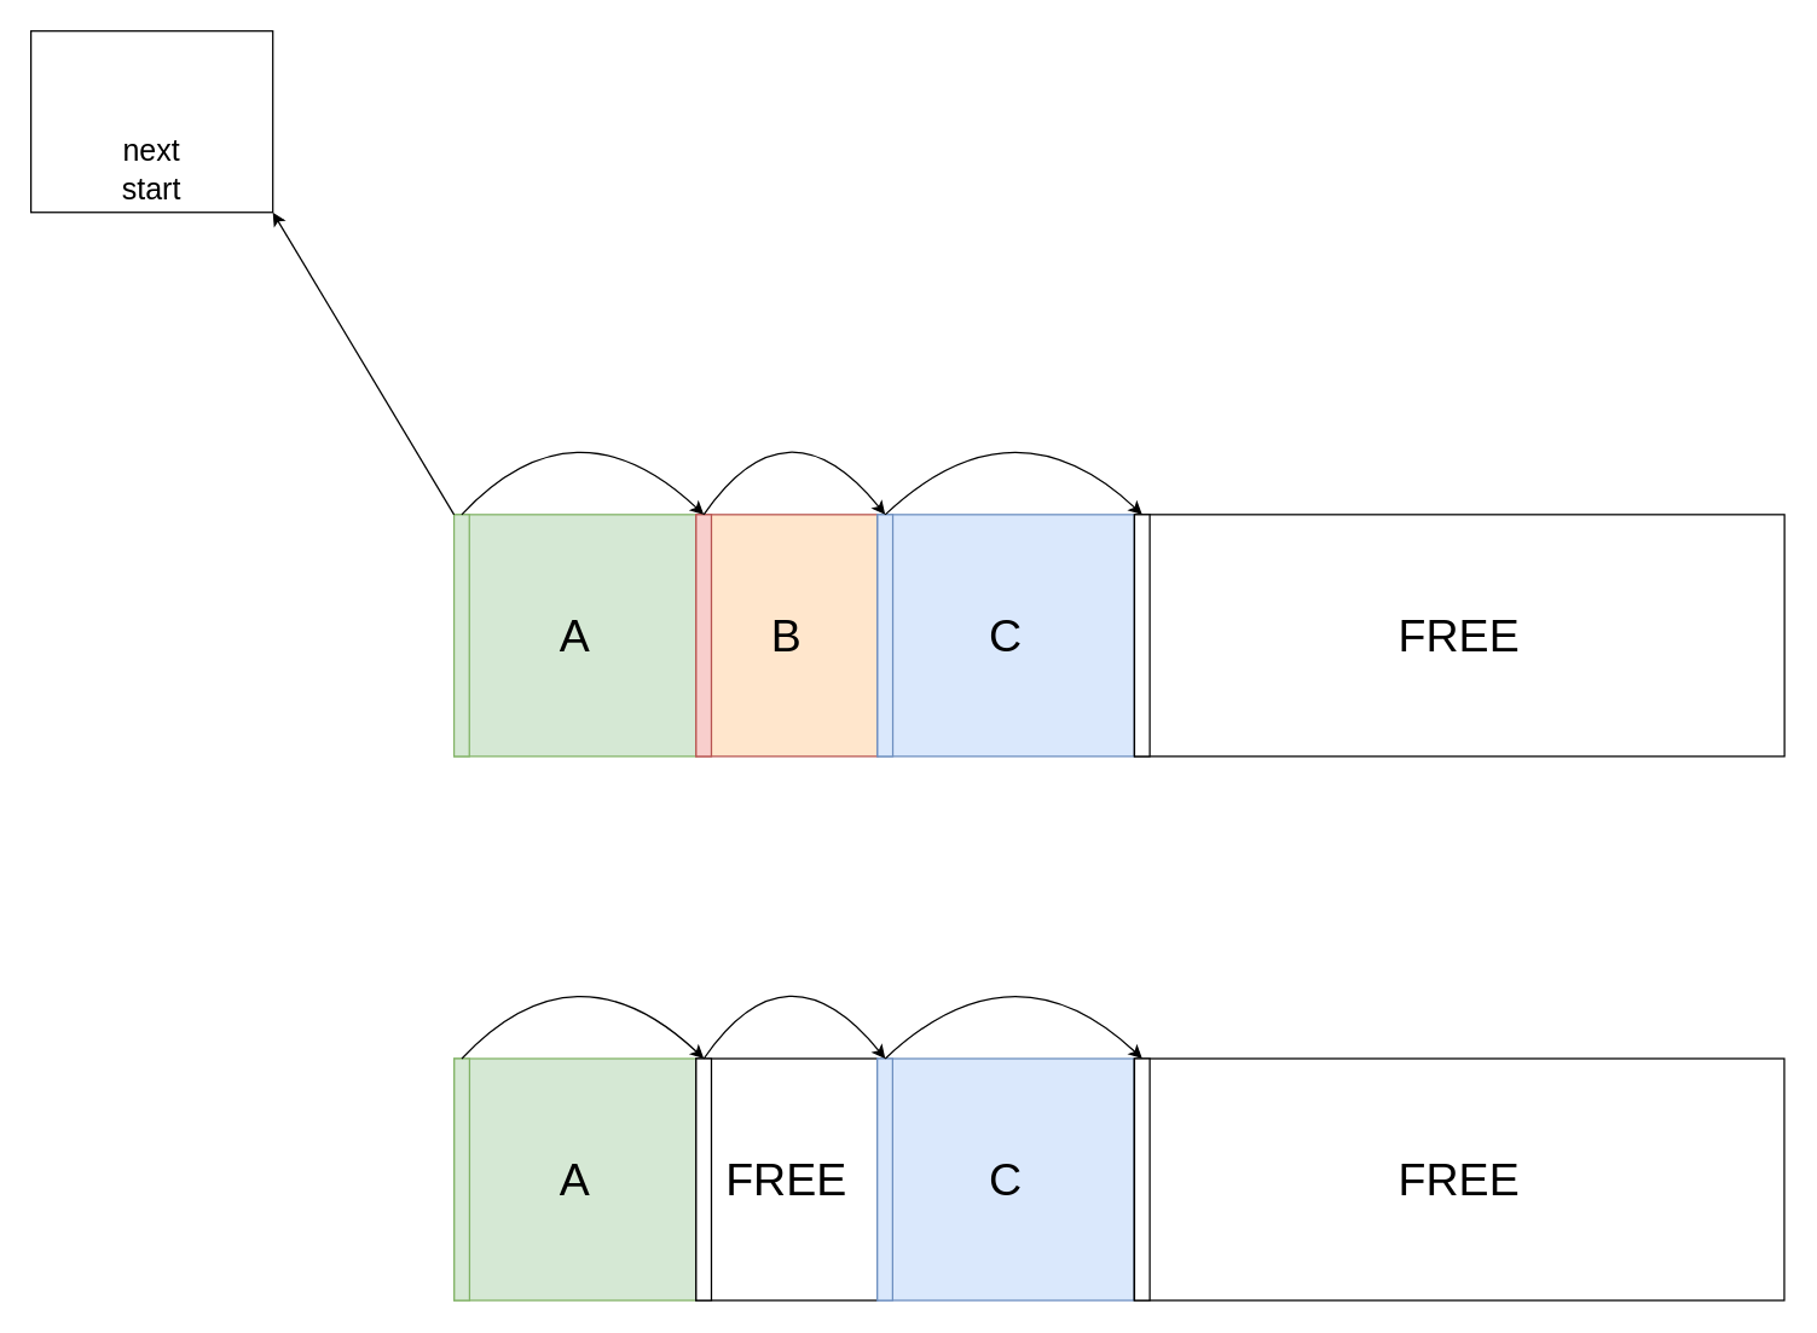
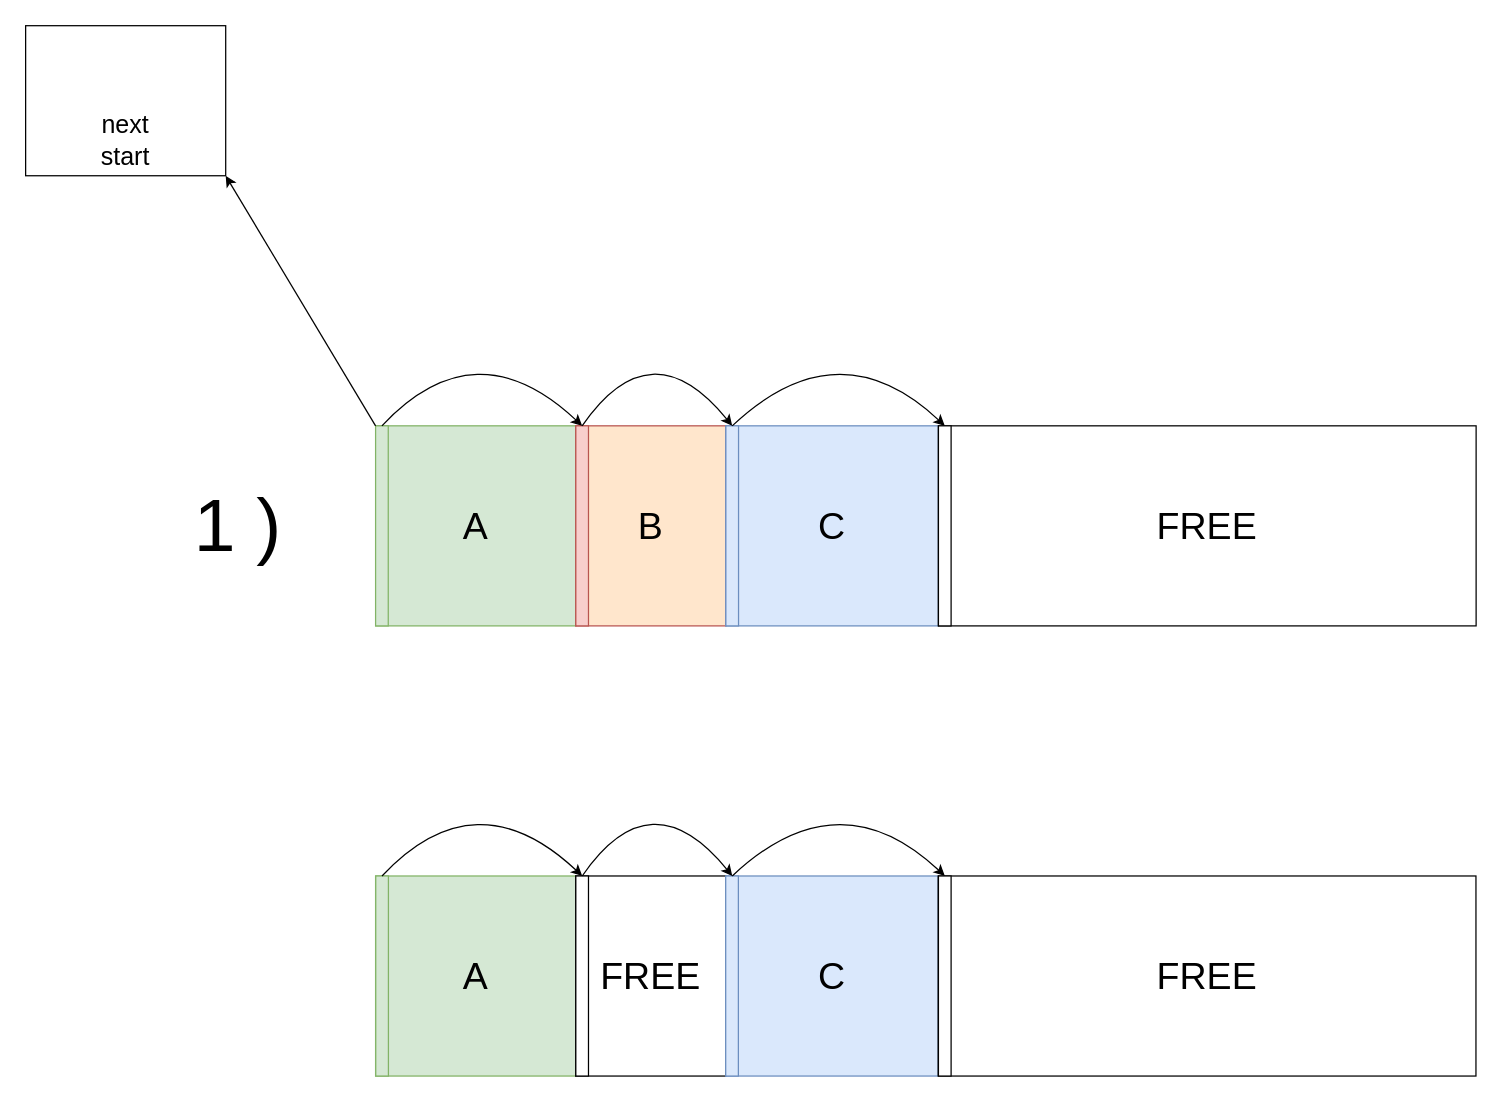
+ <mxCell id="6" value="&lt;font style=&quot;font-size: 60px&quot;&gt;1 )&lt;/font&gt;" style="text;html=1;strokeColor=none;fillColor=none;align=center;verticalAlign=middle;whiteSpace=wrap;rounded=0;fontSize=15;" vertex="1" parent="1"><mxGeometry x="110" y="367.5" width="160" height="105" as="geometry" /></mxCell>
